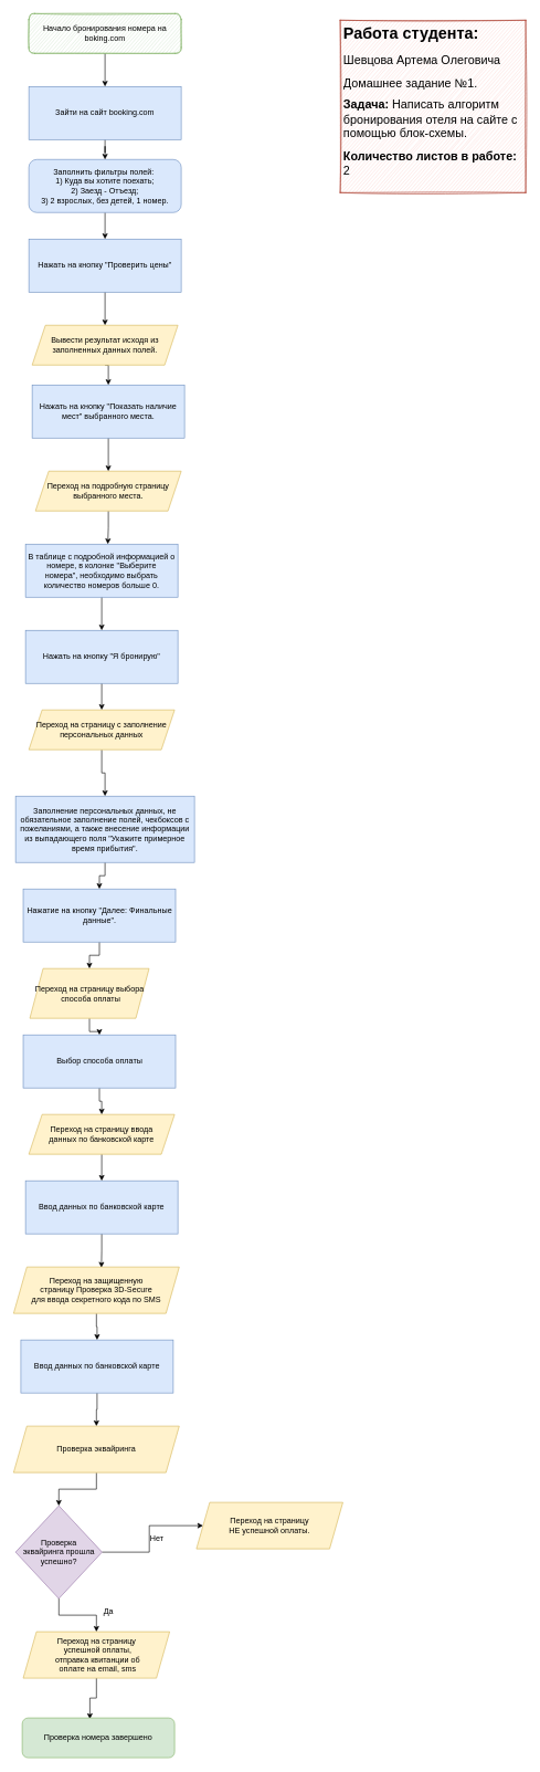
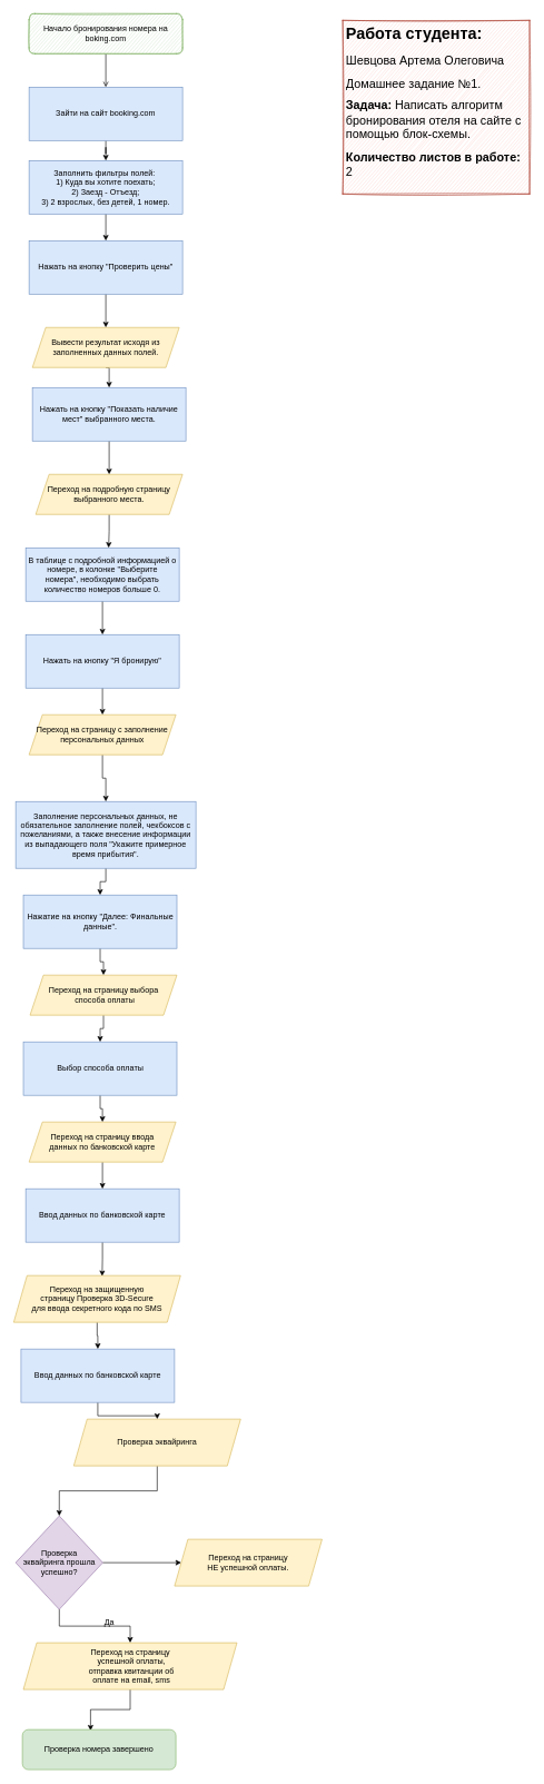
- <mxCell id="2" style="edgeStyle=orthogonalEdgeStyle;rounded=0;orthogonalLoop=1;jettySize=auto;html=1;" edge="1" parent="1" source="3" target="48"><mxGeometry relative="1" as="geometry" /></mxCell>
+ <mxCell id="2" style="edgeStyle=orthogonalEdgeStyle;rounded=0;orthogonalLoop=1;jettySize=auto;html=1;endArrow=open;" edge="1" parent="1" source="3" target="48"><mxGeometry relative="1" as="geometry" /></mxCell>
- <mxCell id="5" value="Заполнить фильтры полей:&amp;nbsp;&lt;br&gt;1) Куда вы хотите поехать;&lt;br&gt;2) Заезд - Отъезд;&lt;br&gt;3) 2 взрослых, без детей, 1 номер." style="whiteSpace=wrap;html=1;fillColor=#dae8fc;strokeColor=#6c8ebf;rounded=1;" vertex="1" parent="1"><mxGeometry x="43" y="240" width="230" height="80" as="geometry" /></mxCell>
+ <mxCell id="5" value="Заполнить фильтры полей:&amp;nbsp;&lt;br&gt;1) Куда вы хотите поехать;&lt;br&gt;2) Заезд - Отъезд;&lt;br&gt;3) 2 взрослых, без детей, 1 номер." style="rounded=0;whiteSpace=wrap;html=1;fillColor=#dae8fc;strokeColor=#6c8ebf;" vertex="1" parent="1"><mxGeometry x="43" y="240" width="230" height="80" as="geometry" /></mxCell>
- <mxCell id="27" value="Переход на страницу выбора&lt;br&gt;&amp;nbsp;способа оплаты" style="shape=parallelogram;perimeter=parallelogramPerimeter;whiteSpace=wrap;html=1;fixedSize=1;fillColor=#fff2cc;strokeColor=#d6b656;" vertex="1" parent="1"><mxGeometry x="44.5" y="1460" width="180" height="75" as="geometry" /></mxCell>
+ <mxCell id="27" value="Переход на страницу выбора&lt;br&gt;&amp;nbsp;способа оплаты" style="shape=parallelogram;perimeter=parallelogramPerimeter;whiteSpace=wrap;html=1;fixedSize=1;fillColor=#fff2cc;strokeColor=#d6b656;" vertex="1" parent="1"><mxGeometry x="44.5" y="1460" width="220" height="60" as="geometry" /></mxCell>
- <mxCell id="37" value="Проверка эквайринга" style="shape=parallelogram;perimeter=parallelogramPerimeter;whiteSpace=wrap;html=1;fixedSize=1;fillColor=#fff2cc;strokeColor=#d6b656;" vertex="1" parent="1"><mxGeometry x="20" y="2150" width="250" height="70" as="geometry" /></mxCell>
+ <mxCell id="37" value="Проверка эквайринга" style="shape=parallelogram;perimeter=parallelogramPerimeter;whiteSpace=wrap;html=1;fixedSize=1;fillColor=#fff2cc;strokeColor=#d6b656;" vertex="1" parent="1"><mxGeometry x="110" y="2125" width="250" height="70" as="geometry" /></mxCell>
- <mxCell id="44" value="Переход на страницу&lt;br&gt;НЕ успешной оплаты." style="shape=parallelogram;perimeter=parallelogramPerimeter;whiteSpace=wrap;html=1;fixedSize=1;fillColor=#fff2cc;strokeColor=#d6b656;" vertex="1" parent="1"><mxGeometry x="296" y="2265" width="221" height="70" as="geometry" /></mxCell>
+ <mxCell id="44" value="Переход на страницу&lt;br&gt;НЕ успешной оплаты." style="shape=parallelogram;perimeter=parallelogramPerimeter;whiteSpace=wrap;html=1;fixedSize=1;fillColor=#fff2cc;strokeColor=#d6b656;" vertex="1" parent="1"><mxGeometry x="261" y="2305" width="221" height="70" as="geometry" /></mxCell>
- <mxCell id="45" value="Нет" style="text;html=1;align=center;verticalAlign=middle;resizable=0;points=[];autosize=1;strokeColor=none;" vertex="1" parent="1"><mxGeometry x="215.5" y="2310" width="40" height="20" as="geometry" /></mxCell>
- <mxCell id="42" value="Переход на страницу&lt;br&gt;&amp;nbsp;успешной оплаты,&lt;br&gt;&amp;nbsp;отправка квитанции об&lt;br&gt;&amp;nbsp;оплате на email, sms" style="shape=parallelogram;perimeter=parallelogramPerimeter;whiteSpace=wrap;html=1;fixedSize=1;fillColor=#fff2cc;strokeColor=#d6b656;" vertex="1" parent="1"><mxGeometry x="34.5" y="2460" width="221" height="70" as="geometry" /></mxCell>
+ <mxCell id="42" value="Переход на страницу&lt;br&gt;&amp;nbsp;успешной оплаты,&lt;br&gt;&amp;nbsp;отправка квитанции об&lt;br&gt;&amp;nbsp;оплате на email, sms" style="shape=parallelogram;perimeter=parallelogramPerimeter;whiteSpace=wrap;html=1;fixedSize=1;fillColor=#fff2cc;strokeColor=#d6b656;" vertex="1" parent="1"><mxGeometry x="34.5" y="2460" width="320" height="70" as="geometry" /></mxCell>
